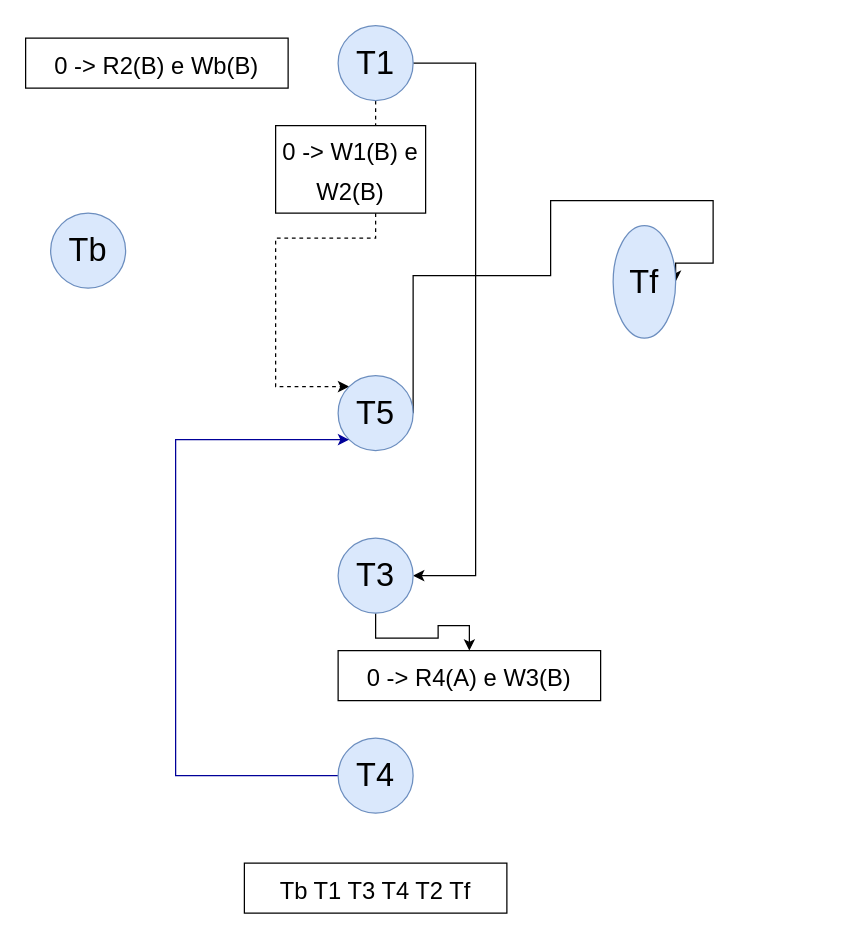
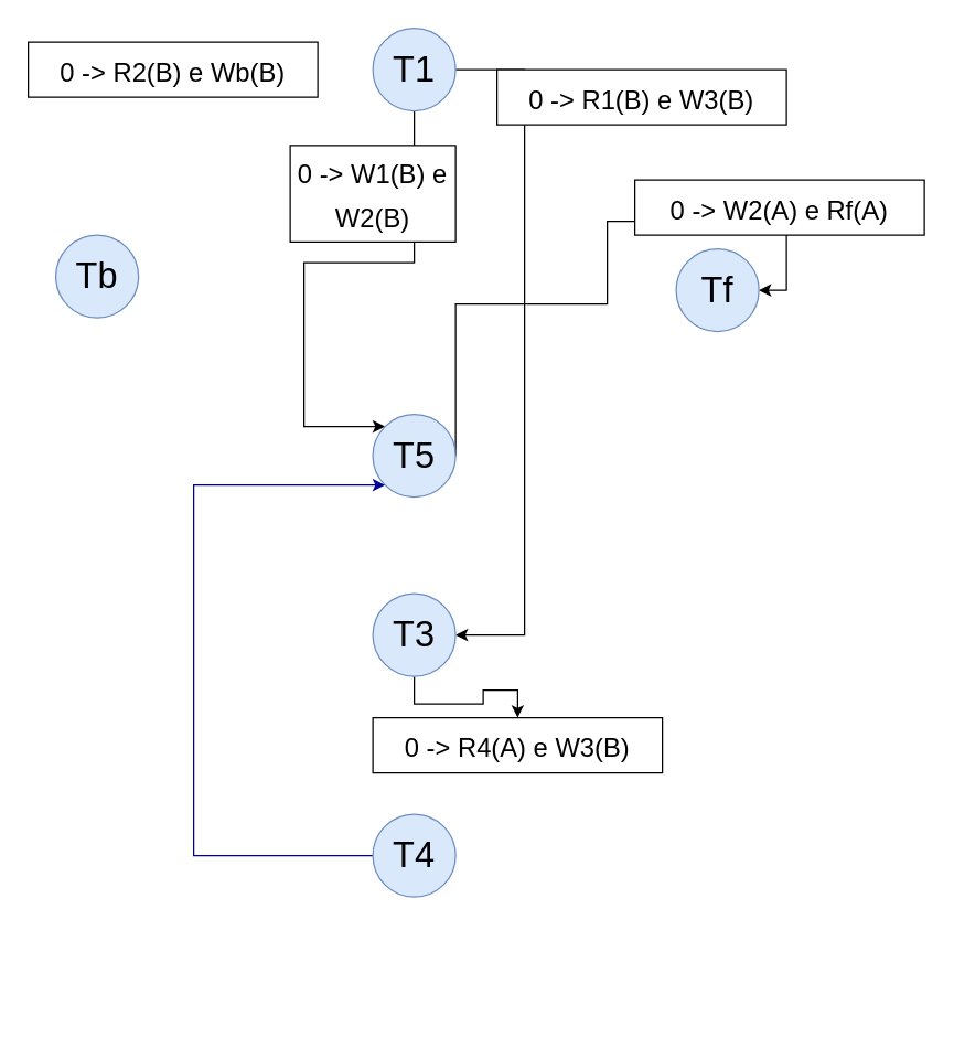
+ <mxCell id="15" value="&lt;font style=&quot;font-size: 19px&quot;&gt;0 -&amp;gt; R1(B) e W3(B)&lt;/font&gt;" style="rounded=0;whiteSpace=wrap;html=1;fontSize=26;" vertex="1" parent="1"><mxGeometry x="360" y="50" width="210" height="40" as="geometry" /></mxCell>
- <mxCell id="17" value="&lt;font style=&quot;font-size: 19px&quot;&gt;0 -&amp;gt; W1(B) e W2(B)&lt;/font&gt;" style="rounded=0;whiteSpace=wrap;html=1;fontSize=26;" vertex="1" parent="1"><mxGeometry x="220" y="100" width="120" height="70" as="geometry" /></mxCell>
+ <mxCell id="17" value="&lt;font style=&quot;font-size: 19px&quot;&gt;0 -&amp;gt; W1(B) e W2(B)&lt;/font&gt;" style="rounded=0;whiteSpace=wrap;html=1;fontSize=26;" vertex="1" parent="1"><mxGeometry x="210" y="105" width="120" height="70" as="geometry" /></mxCell>
+ <mxCell id="16" value="&lt;font style=&quot;font-size: 19px&quot;&gt;0 -&amp;gt; W2(A) e Rf(A)&lt;/font&gt;" style="rounded=0;whiteSpace=wrap;html=1;fontSize=26;" vertex="1" parent="1"><mxGeometry x="460" y="130" width="210" height="40" as="geometry" /></mxCell>
- <mxCell id="3" style="edgeStyle=orthogonalEdgeStyle;rounded=0;orthogonalLoop=1;jettySize=auto;html=1;exitX=0.5;exitY=1;exitDx=0;exitDy=0;entryX=0;entryY=0;entryDx=0;entryDy=0;fontSize=19;fontColor=#000000;strokeColor=#000000;dashed=1;" edge="1" parent="1" source="4" target="6"><mxGeometry relative="1" as="geometry"><Array as="points"><mxPoint x="300" y="190" /><mxPoint x="220" y="190" /><mxPoint x="220" y="309" /></Array></mxGeometry></mxCell>
+ <mxCell id="3" style="edgeStyle=orthogonalEdgeStyle;rounded=0;orthogonalLoop=1;jettySize=auto;html=1;exitX=0.5;exitY=1;exitDx=0;exitDy=0;entryX=0;entryY=0;entryDx=0;entryDy=0;fontSize=19;fontColor=#000000;strokeColor=#000000;" edge="1" parent="1" source="4" target="6"><mxGeometry relative="1" as="geometry"><Array as="points"><mxPoint x="300" y="190" /><mxPoint x="220" y="190" /><mxPoint x="220" y="309" /></Array></mxGeometry></mxCell>
- <mxCell id="12" value="&lt;font style=&quot;font-size: 26px&quot;&gt;Tf&lt;/font&gt;" style="ellipse;whiteSpace=wrap;html=1;aspect=fixed;fillColor=#dae8fc;strokeColor=#6c8ebf;" vertex="1" parent="1"><mxGeometry x="490" y="180" width="50" height="90" as="geometry" /></mxCell>
+ <mxCell id="12" value="&lt;font style=&quot;font-size: 26px&quot;&gt;Tf&lt;/font&gt;" style="ellipse;whiteSpace=wrap;html=1;aspect=fixed;fillColor=#dae8fc;strokeColor=#6c8ebf;" vertex="1" parent="1"><mxGeometry x="490" y="180" width="60" height="60" as="geometry" /></mxCell>
- <mxCell id="18" value="&lt;font style=&quot;font-size: 19px&quot;&gt;Tb T1 T3 T4 T2 Tf&lt;/font&gt;" style="rounded=0;whiteSpace=wrap;html=1;fontSize=26;" vertex="1" parent="1"><mxGeometry x="195" y="690" width="210" height="40" as="geometry" /></mxCell>
